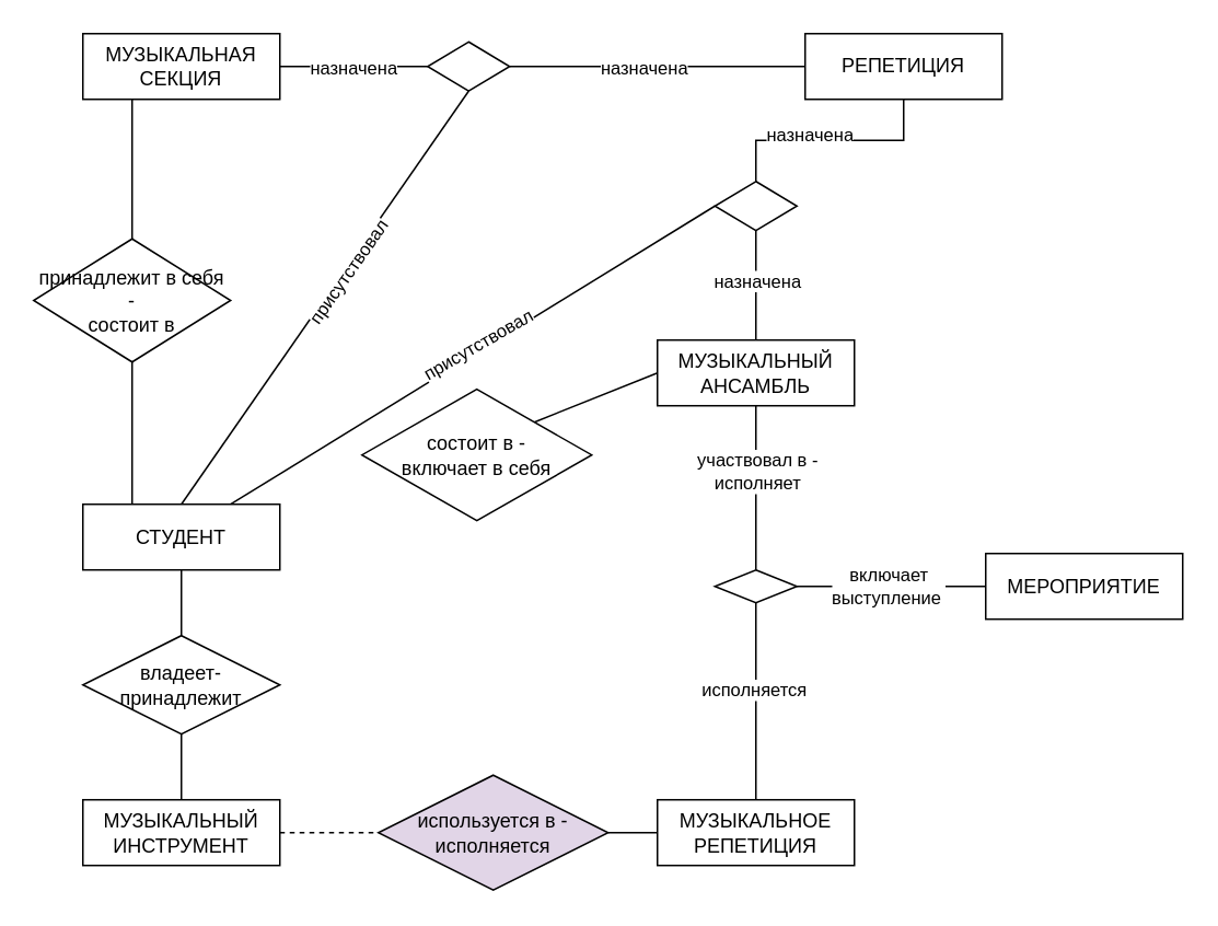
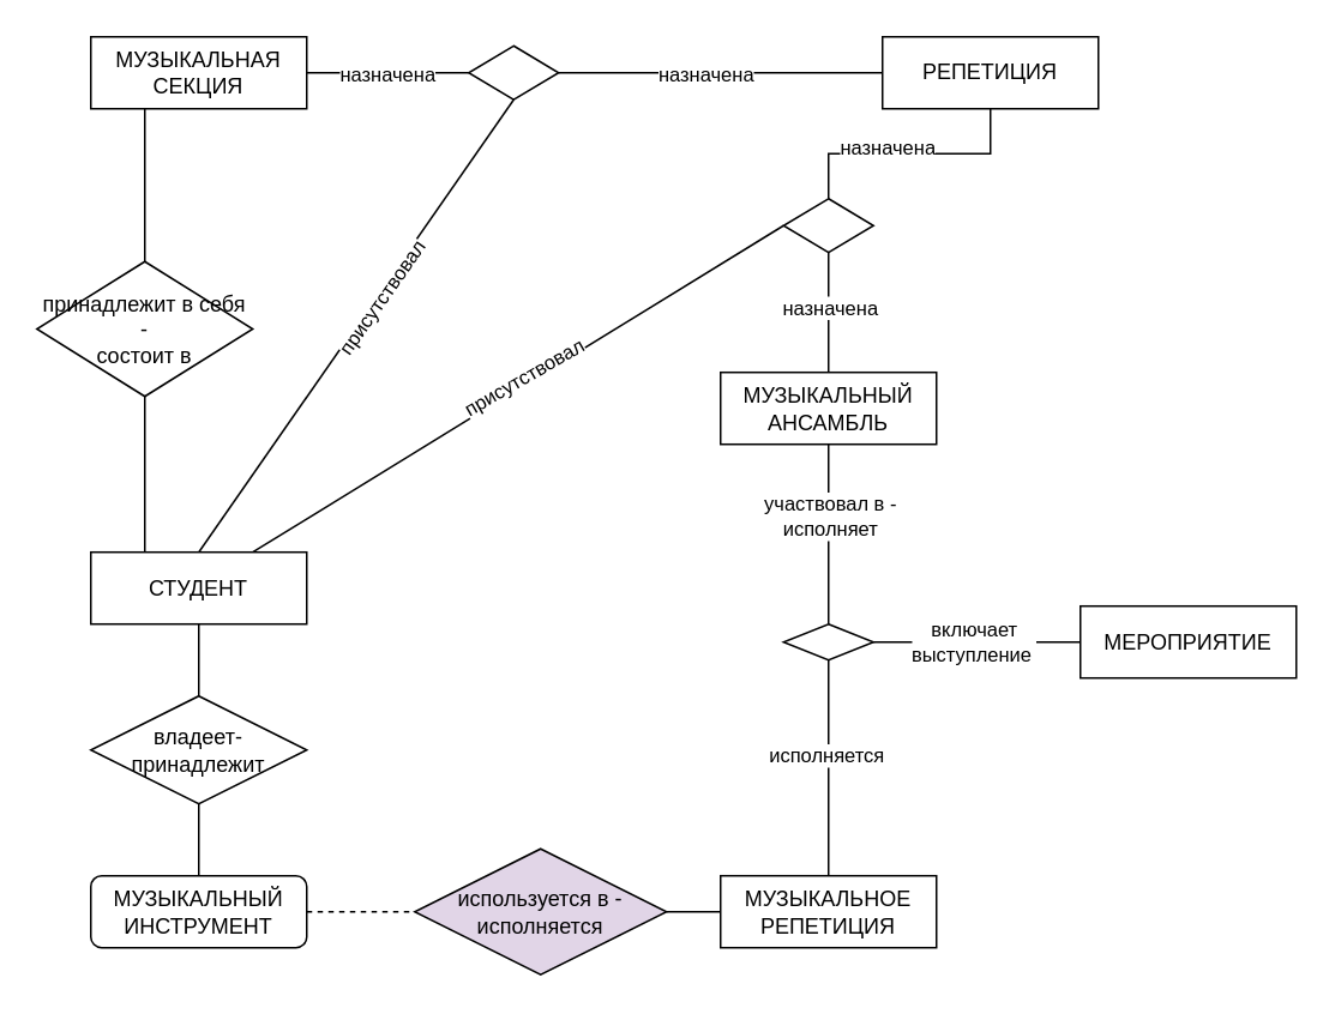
- <mxCell id="33" style="rounded=0;orthogonalLoop=1;jettySize=auto;html=1;exitX=1;exitY=0;exitDx=0;exitDy=0;entryX=0;entryY=0.5;entryDx=0;entryDy=0;endArrow=none;endFill=0;" parent="1" source="34" target="14" edge="1"><mxGeometry relative="1" as="geometry" /></mxCell>
- <mxCell id="34" value="состоит в - &lt;br&gt;включает в себя" style="rhombus;whiteSpace=wrap;html=1;" parent="1" vertex="1"><mxGeometry x="220" y="236.64" width="140" height="80" as="geometry" /></mxCell>
- <mxCell id="11" value="МУЗЫКАЛЬНЫЙ ИНСТРУМЕНТ" style="whiteSpace=wrap;html=1;" parent="1" vertex="1"><mxGeometry x="50" y="486.64" width="120" height="40" as="geometry" /></mxCell>
+ <mxCell id="11" value="МУЗЫКАЛЬНЫЙ ИНСТРУМЕНТ" style="whiteSpace=wrap;html=1;rounded=1;" parent="1" vertex="1"><mxGeometry x="50" y="486.64" width="120" height="40" as="geometry" /></mxCell>
